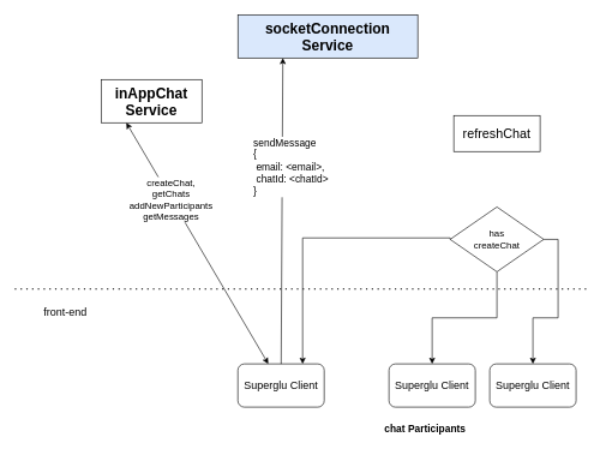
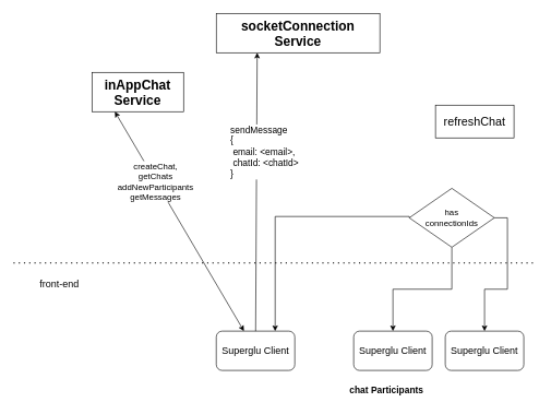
- <mxCell id="3" value="&lt;div style=&quot;font-size: 20px;&quot;&gt;&lt;font style=&quot;font-size: 20px;&quot;&gt;&lt;b&gt;socketConnection Service&lt;/b&gt;&lt;/font&gt;&lt;/div&gt;" style="rounded=0;whiteSpace=wrap;html=1;fillColor=#dae8fc;" vertex="1" parent="1"><mxGeometry x="330" y="20" width="250" height="60" as="geometry" /></mxCell>
+ <mxCell id="3" value="&lt;div style=&quot;font-size: 20px;&quot;&gt;&lt;font style=&quot;font-size: 20px;&quot;&gt;&lt;b&gt;socketConnection Service&lt;/b&gt;&lt;/font&gt;&lt;/div&gt;" style="rounded=0;whiteSpace=wrap;html=1;" vertex="1" parent="1"><mxGeometry x="330" y="20" width="250" height="60" as="geometry" /></mxCell>
- <mxCell id="9" value="&lt;div style=&quot;font-size: 18px;&quot;&gt;&lt;font style=&quot;font-size: 18px;&quot;&gt;refreshChat&lt;/font&gt;&lt;/div&gt;" style="rounded=0;whiteSpace=wrap;html=1;" vertex="1" parent="1"><mxGeometry x="630" y="160" width="120" height="50" as="geometry" /></mxCell>
+ <mxCell id="9" value="&lt;div style=&quot;font-size: 18px;&quot;&gt;&lt;font style=&quot;font-size: 18px;&quot;&gt;refreshChat&lt;/font&gt;&lt;/div&gt;" style="rounded=0;whiteSpace=wrap;html=1;" vertex="1" parent="1"><mxGeometry x="665" y="160" width="120" height="50" as="geometry" /></mxCell>
- <mxCell id="18" value="&lt;div style=&quot;font-size: 13px;&quot;&gt;&lt;font style=&quot;font-size: 13px;&quot;&gt;has &lt;br&gt;&lt;/font&gt;&lt;/div&gt;&lt;div style=&quot;font-size: 13px;&quot;&gt;&lt;font style=&quot;font-size: 13px;&quot;&gt;createChat&lt;/font&gt;&lt;/div&gt;" style="rhombus;whiteSpace=wrap;html=1;fontSize=14;" vertex="1" parent="1"><mxGeometry x="625" y="287" width="130" height="90" as="geometry" /></mxCell>
+ <mxCell id="18" value="&lt;div style=&quot;font-size: 13px;&quot;&gt;&lt;font style=&quot;font-size: 13px;&quot;&gt;has &lt;br&gt;&lt;/font&gt;&lt;/div&gt;&lt;div style=&quot;font-size: 13px;&quot;&gt;&lt;font style=&quot;font-size: 13px;&quot;&gt;connectionIds&lt;/font&gt;&lt;/div&gt;" style="rhombus;whiteSpace=wrap;html=1;fontSize=14;" vertex="1" parent="1"><mxGeometry x="625" y="287" width="130" height="90" as="geometry" /></mxCell>
